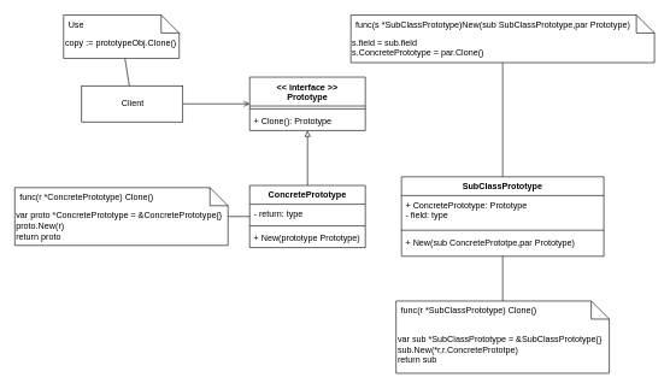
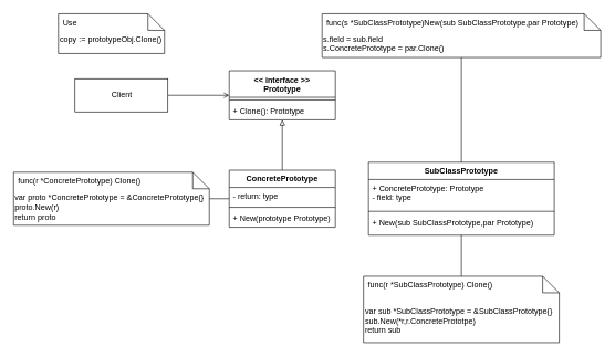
- <mxCell id="16" value="" style="edgeStyle=none;html=1;endArrow=none;endFill=0;" parent="1" source="17" target="15" edge="1"><mxGeometry relative="1" as="geometry" /></mxCell>
- <mxCell id="13" value="+ New(sub ConcretePrototpe,par Prototype)" style="text;strokeColor=none;fillColor=none;align=left;verticalAlign=top;spacingLeft=4;spacingRight=4;overflow=hidden;rotatable=0;points=[[0,0.5],[1,0.5]];portConstraint=eastwest;" vertex="1" parent="10"><mxGeometry y="78" width="280" height="32" as="geometry" /></mxCell>
+ <mxCell id="13" value="+ New(sub SubClassPrototype,par Prototype)" style="text;strokeColor=none;fillColor=none;align=left;verticalAlign=top;spacingLeft=4;spacingRight=4;overflow=hidden;rotatable=0;points=[[0,0.5],[1,0.5]];portConstraint=eastwest;" vertex="1" parent="10"><mxGeometry y="78" width="280" height="32" as="geometry" /></mxCell>
